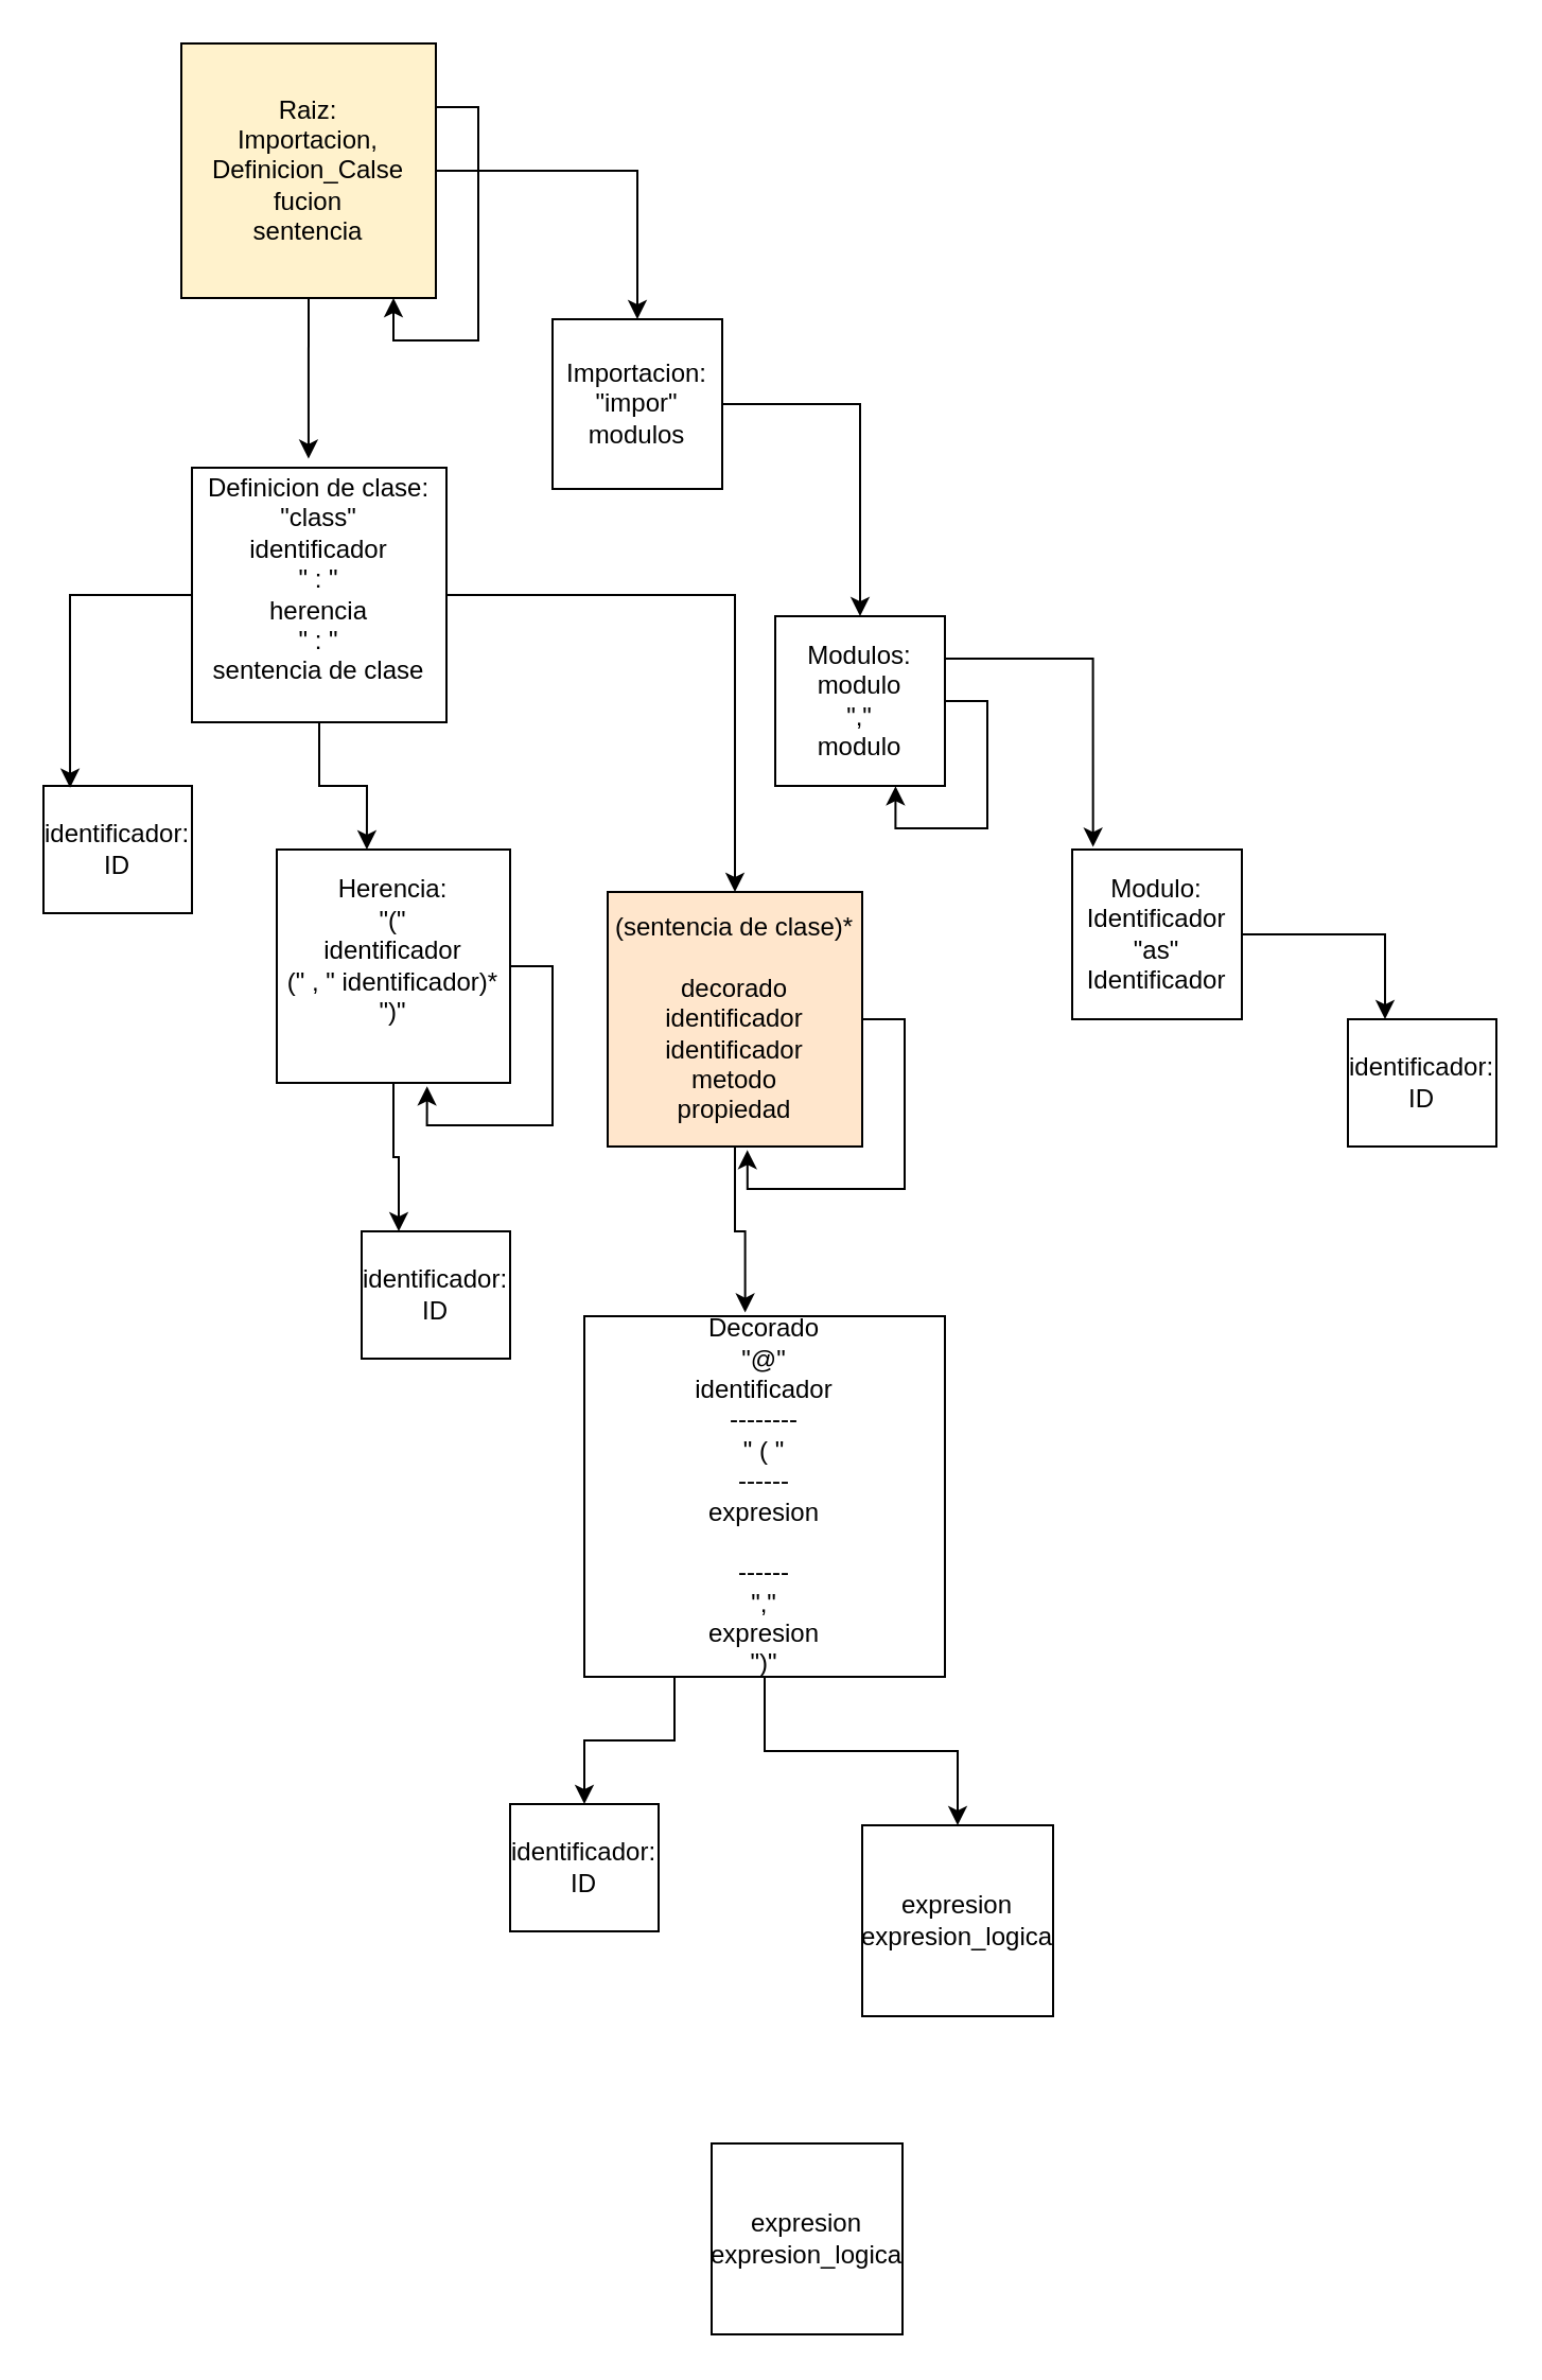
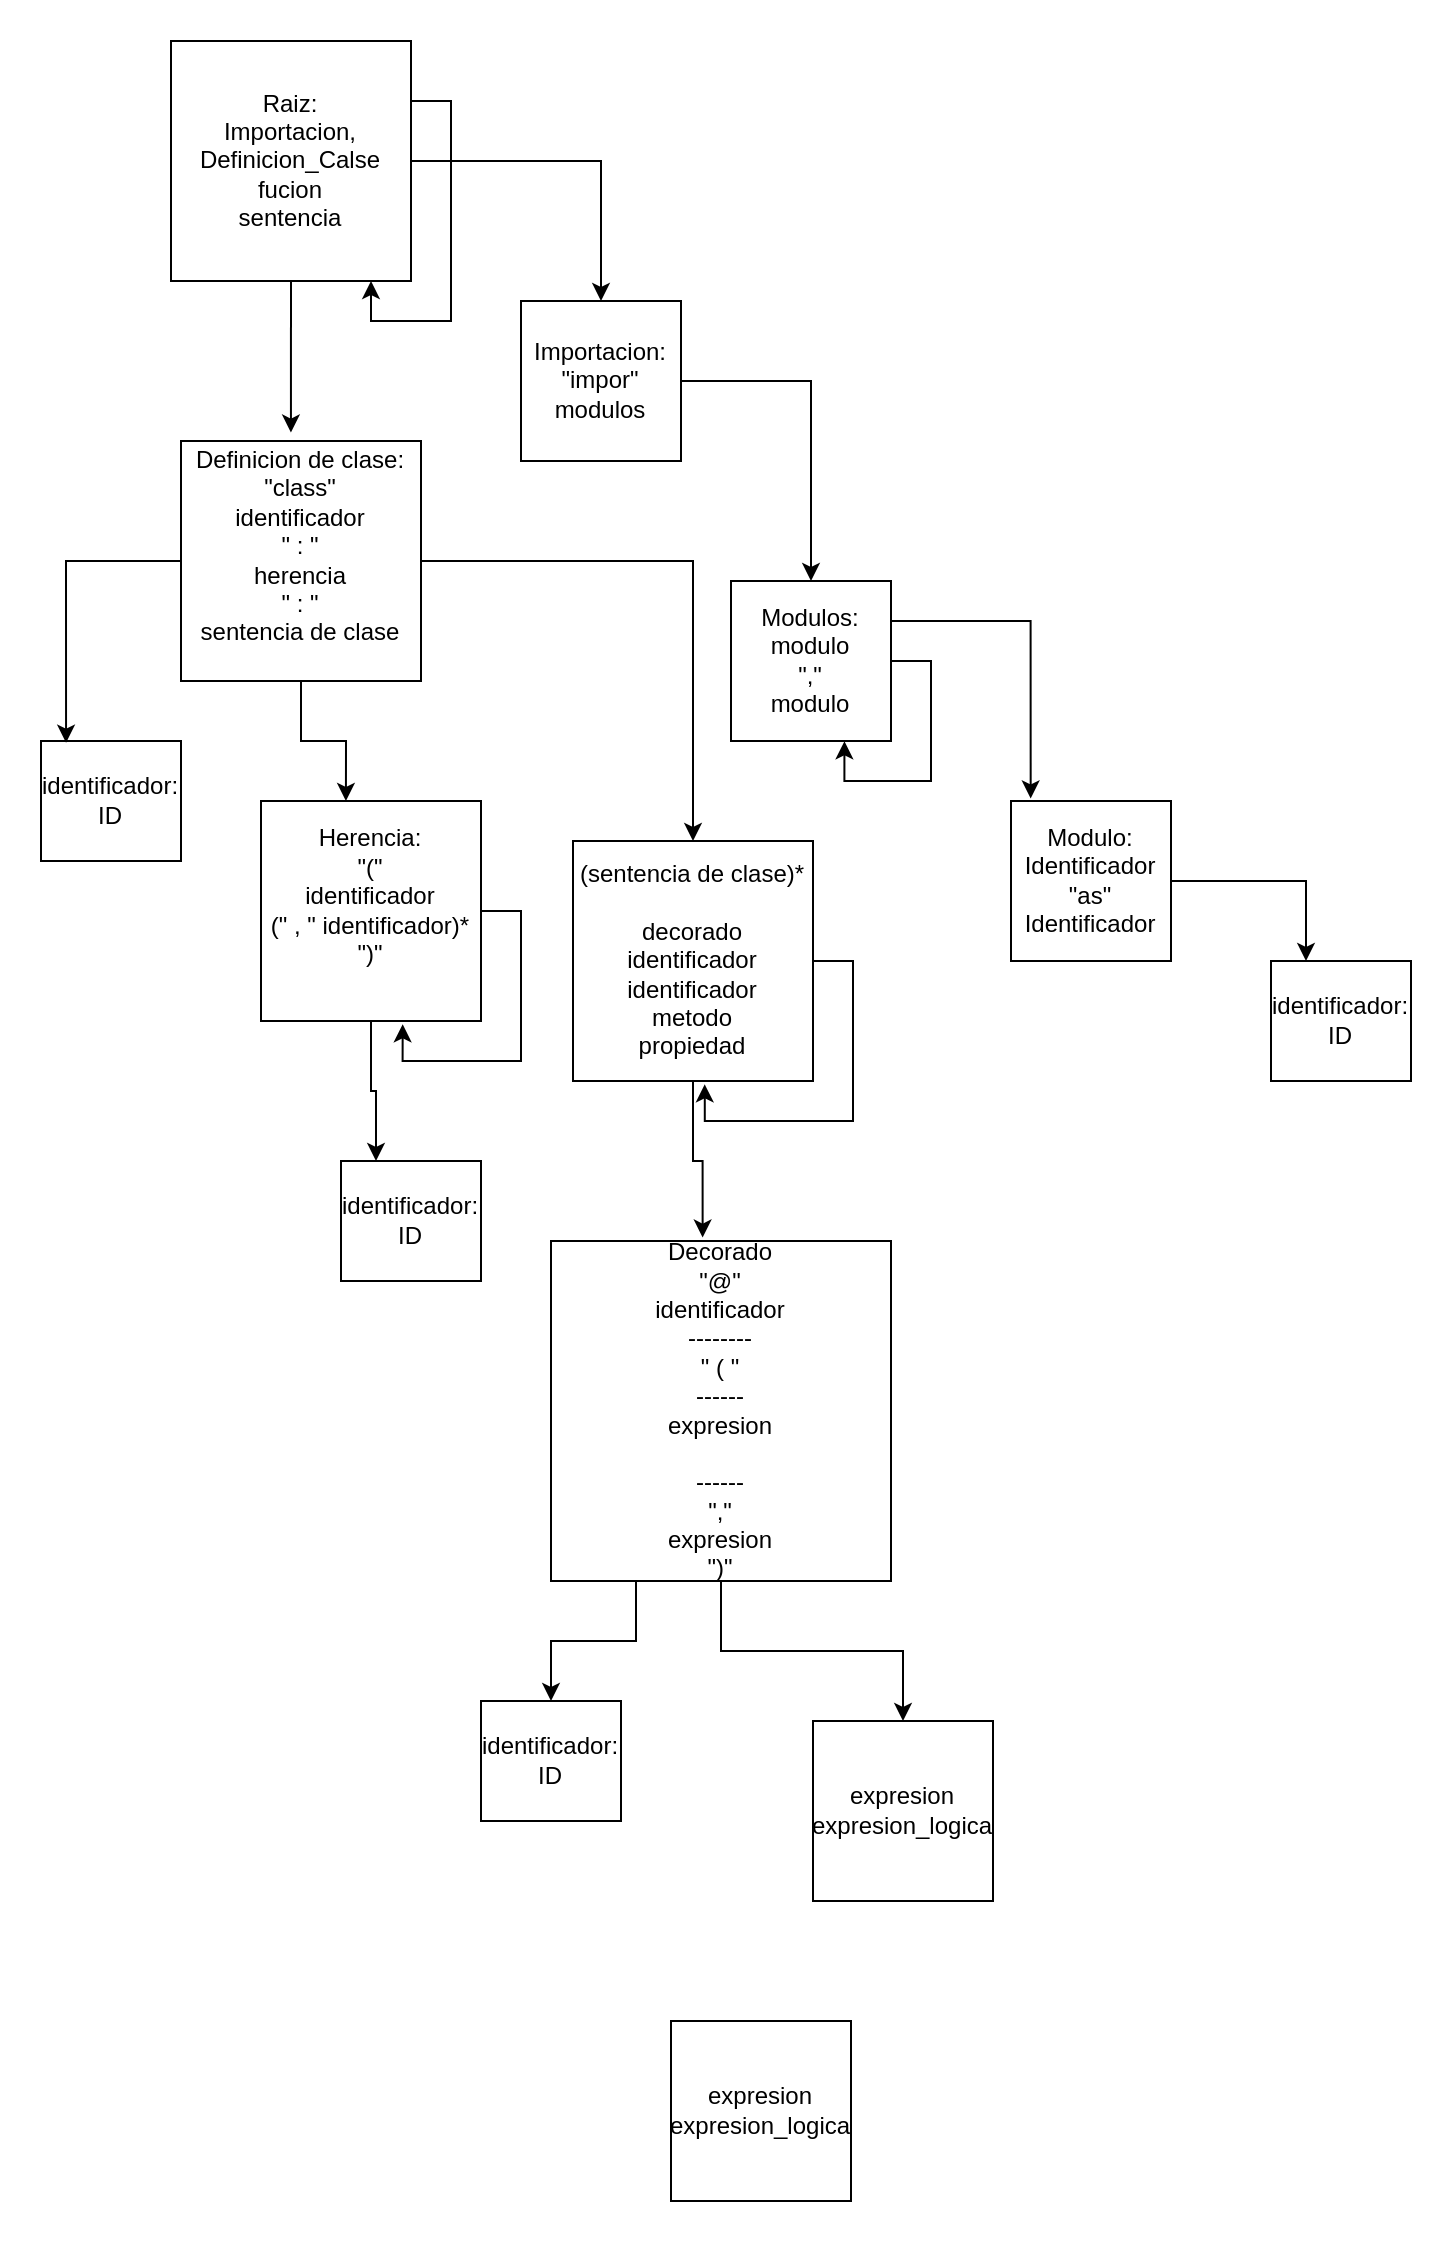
- <mxCell id="3" value="&lt;div&gt;Raiz:&lt;/div&gt;&lt;div&gt;Importacion,&lt;/div&gt;&lt;div&gt;Definicion_Calse&lt;/div&gt;&lt;div&gt;fucion&lt;/div&gt;&lt;div&gt;sentencia&lt;br&gt;&lt;/div&gt;" style="whiteSpace=wrap;html=1;aspect=fixed;fillColor=#fff2cc;" parent="1" vertex="1"><mxGeometry x="85" y="20" width="120" height="120" as="geometry" /></mxCell>
+ <mxCell id="3" value="&lt;div&gt;Raiz:&lt;/div&gt;&lt;div&gt;Importacion,&lt;/div&gt;&lt;div&gt;Definicion_Calse&lt;/div&gt;&lt;div&gt;fucion&lt;/div&gt;&lt;div&gt;sentencia&lt;br&gt;&lt;/div&gt;" style="whiteSpace=wrap;html=1;aspect=fixed;" parent="1" vertex="1"><mxGeometry x="85" y="20" width="120" height="120" as="geometry" /></mxCell>
- <mxCell id="22" value="&lt;div&gt;(sentencia de clase)*&lt;/div&gt;&lt;div&gt;&lt;br&gt;&lt;/div&gt;&lt;div&gt;decorado&lt;/div&gt;&lt;div&gt;identificador&lt;/div&gt;&lt;div&gt;identificador&lt;/div&gt;&lt;div&gt;metodo&lt;/div&gt;&lt;div&gt;propiedad&lt;br&gt;&lt;/div&gt;" style="whiteSpace=wrap;html=1;aspect=fixed;fillColor=#ffe6cc;" vertex="1" parent="1"><mxGeometry x="286" y="420" width="120" height="120" as="geometry" /></mxCell>
+ <mxCell id="22" value="&lt;div&gt;(sentencia de clase)*&lt;/div&gt;&lt;div&gt;&lt;br&gt;&lt;/div&gt;&lt;div&gt;decorado&lt;/div&gt;&lt;div&gt;identificador&lt;/div&gt;&lt;div&gt;identificador&lt;/div&gt;&lt;div&gt;metodo&lt;/div&gt;&lt;div&gt;propiedad&lt;br&gt;&lt;/div&gt;" style="whiteSpace=wrap;html=1;aspect=fixed;" vertex="1" parent="1"><mxGeometry x="286" y="420" width="120" height="120" as="geometry" /></mxCell>
